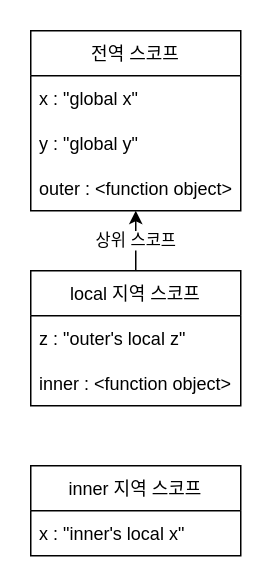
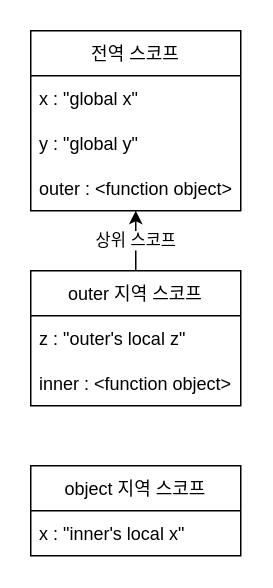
- <mxCell id="4" value="local 지역 스코프" style="swimlane;fontStyle=0;childLayout=stackLayout;horizontal=1;startSize=30;horizontalStack=0;resizeParent=1;resizeParentMax=0;resizeLast=0;collapsible=1;marginBottom=0;" vertex="1" parent="1"><mxGeometry x="20" y="180" width="140" height="90" as="geometry" /></mxCell>
+ <mxCell id="4" value="outer 지역 스코프" style="swimlane;fontStyle=0;childLayout=stackLayout;horizontal=1;startSize=30;horizontalStack=0;resizeParent=1;resizeParentMax=0;resizeLast=0;collapsible=1;marginBottom=0;" vertex="1" parent="1"><mxGeometry x="20" y="180" width="140" height="90" as="geometry" /></mxCell>
- <mxCell id="2" value="inner 지역 스코프" style="swimlane;fontStyle=0;childLayout=stackLayout;horizontal=1;startSize=30;horizontalStack=0;resizeParent=1;resizeParentMax=0;resizeLast=0;collapsible=1;marginBottom=0;" vertex="1" parent="1"><mxGeometry x="20" y="310" width="140" height="60" as="geometry" /></mxCell>
+ <mxCell id="2" value="object 지역 스코프" style="swimlane;fontStyle=0;childLayout=stackLayout;horizontal=1;startSize=30;horizontalStack=0;resizeParent=1;resizeParentMax=0;resizeLast=0;collapsible=1;marginBottom=0;" vertex="1" parent="1"><mxGeometry x="20" y="310" width="140" height="60" as="geometry" /></mxCell>
